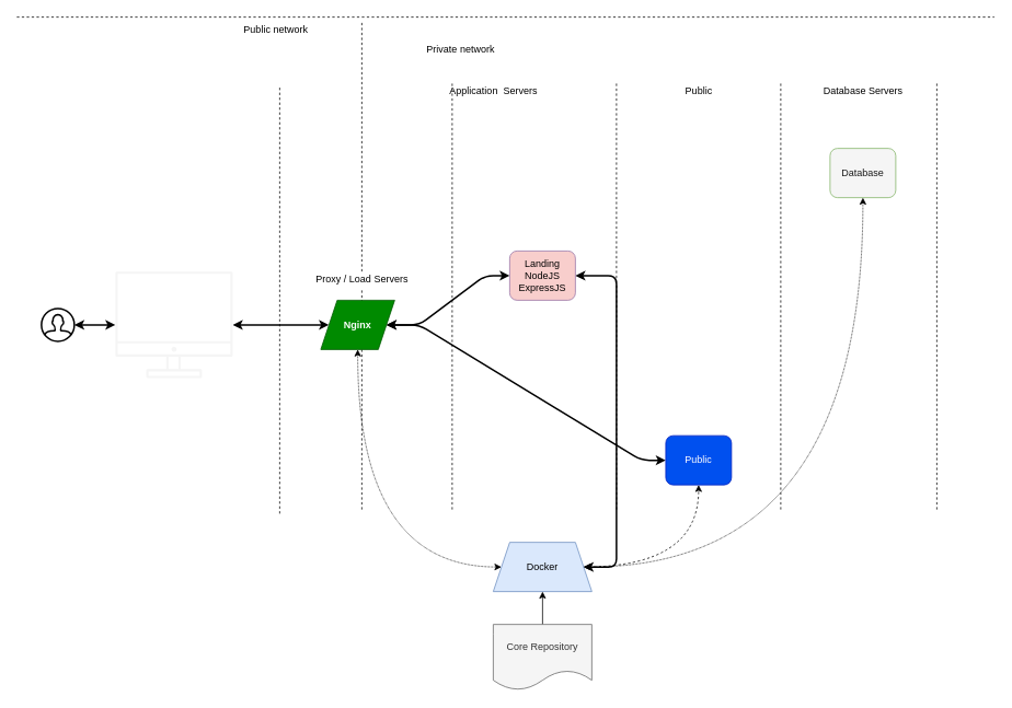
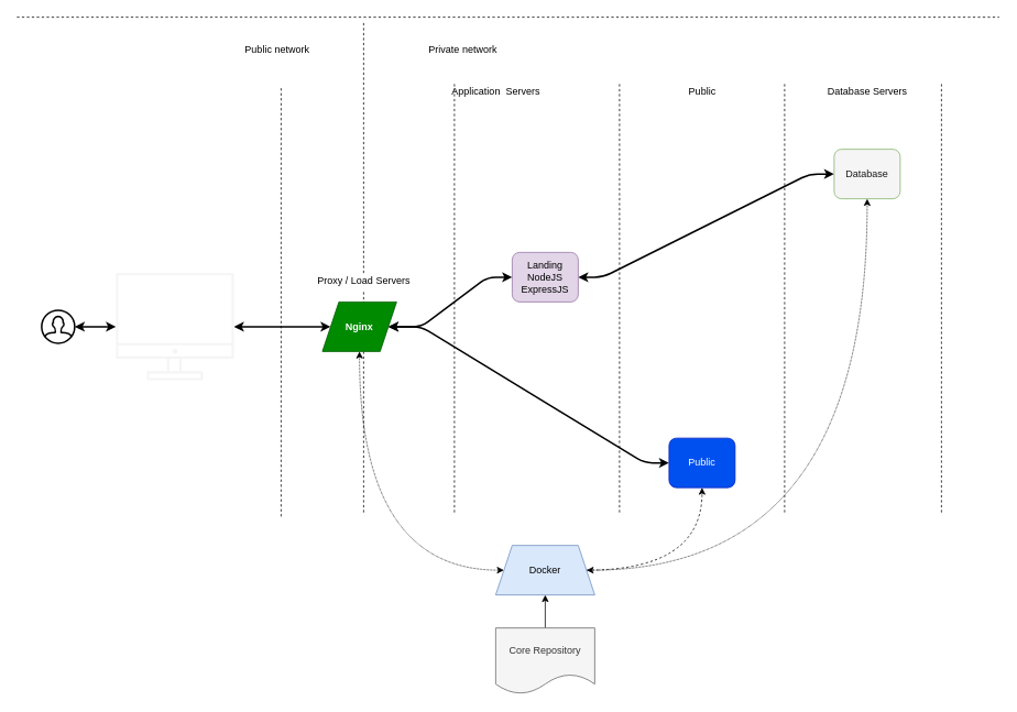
- <mxCell id="9" value="Public network" style="text;html=1;align=center;verticalAlign=middle;resizable=0;points=[];autosize=1;strokeColor=none;fillColor=none;" parent="1" vertex="1"><mxGeometry x="290" y="25" width="90" height="20" as="geometry" /></mxCell>
+ <mxCell id="9" value="Public network" style="text;html=1;align=center;verticalAlign=middle;resizable=0;points=[];autosize=1;strokeColor=none;fillColor=none;" parent="1" vertex="1"><mxGeometry x="290" y="50" width="90" height="20" as="geometry" /></mxCell>
- <mxCell id="17" value="Landing&lt;br&gt;NodeJS&lt;br&gt;ExpressJS" style="rounded=1;whiteSpace=wrap;html=1;fillColor=#f8cecc;strokeColor=#9673a6;fontColor=#000000;" parent="1" vertex="1"><mxGeometry x="620" y="305" width="80" height="60" as="geometry" /></mxCell>
+ <mxCell id="17" value="Landing&lt;br&gt;NodeJS&lt;br&gt;ExpressJS" style="rounded=1;whiteSpace=wrap;html=1;fillColor=#e1d5e7;strokeColor=#9673a6;fontColor=#000000;" parent="1" vertex="1"><mxGeometry x="620" y="305" width="80" height="60" as="geometry" /></mxCell>
- <mxCell id="16" style="edgeStyle=entityRelationEdgeStyle;html=1;fontColor=#FFFFFF;startArrow=classic;startFill=1;strokeWidth=2;exitX=1;exitY=0.5;exitDx=0;exitDy=0;" parent="1" target="27" edge="1" source="17"><mxGeometry relative="1" as="geometry"><mxPoint x="810" y="330" as="sourcePoint" /></mxGeometry></mxCell>
+ <mxCell id="16" style="edgeStyle=entityRelationEdgeStyle;html=1;entryX=0;entryY=0.5;entryDx=0;entryDy=0;fontColor=#FFFFFF;startArrow=classic;startFill=1;strokeWidth=2;exitX=1;exitY=0.5;exitDx=0;exitDy=0;" parent="1" target="21" edge="1" source="17"><mxGeometry relative="1" as="geometry"><mxPoint x="810" y="330" as="sourcePoint" /></mxGeometry></mxCell>
